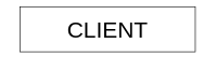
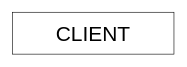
- <mxCell id="2" value="CLIENT" style="rounded=0;whiteSpace=wrap;html=1;fontSize=35;" vertex="1" parent="1"><mxGeometry x="30" y="10" width="270" height="70" as="geometry" /></mxCell>
+ <mxCell id="2" value="CLIENT" style="rounded=0;whiteSpace=wrap;html=1;fontSize=35;" vertex="1" parent="1"><mxGeometry x="20" y="20" width="270" height="70" as="geometry" /></mxCell>
